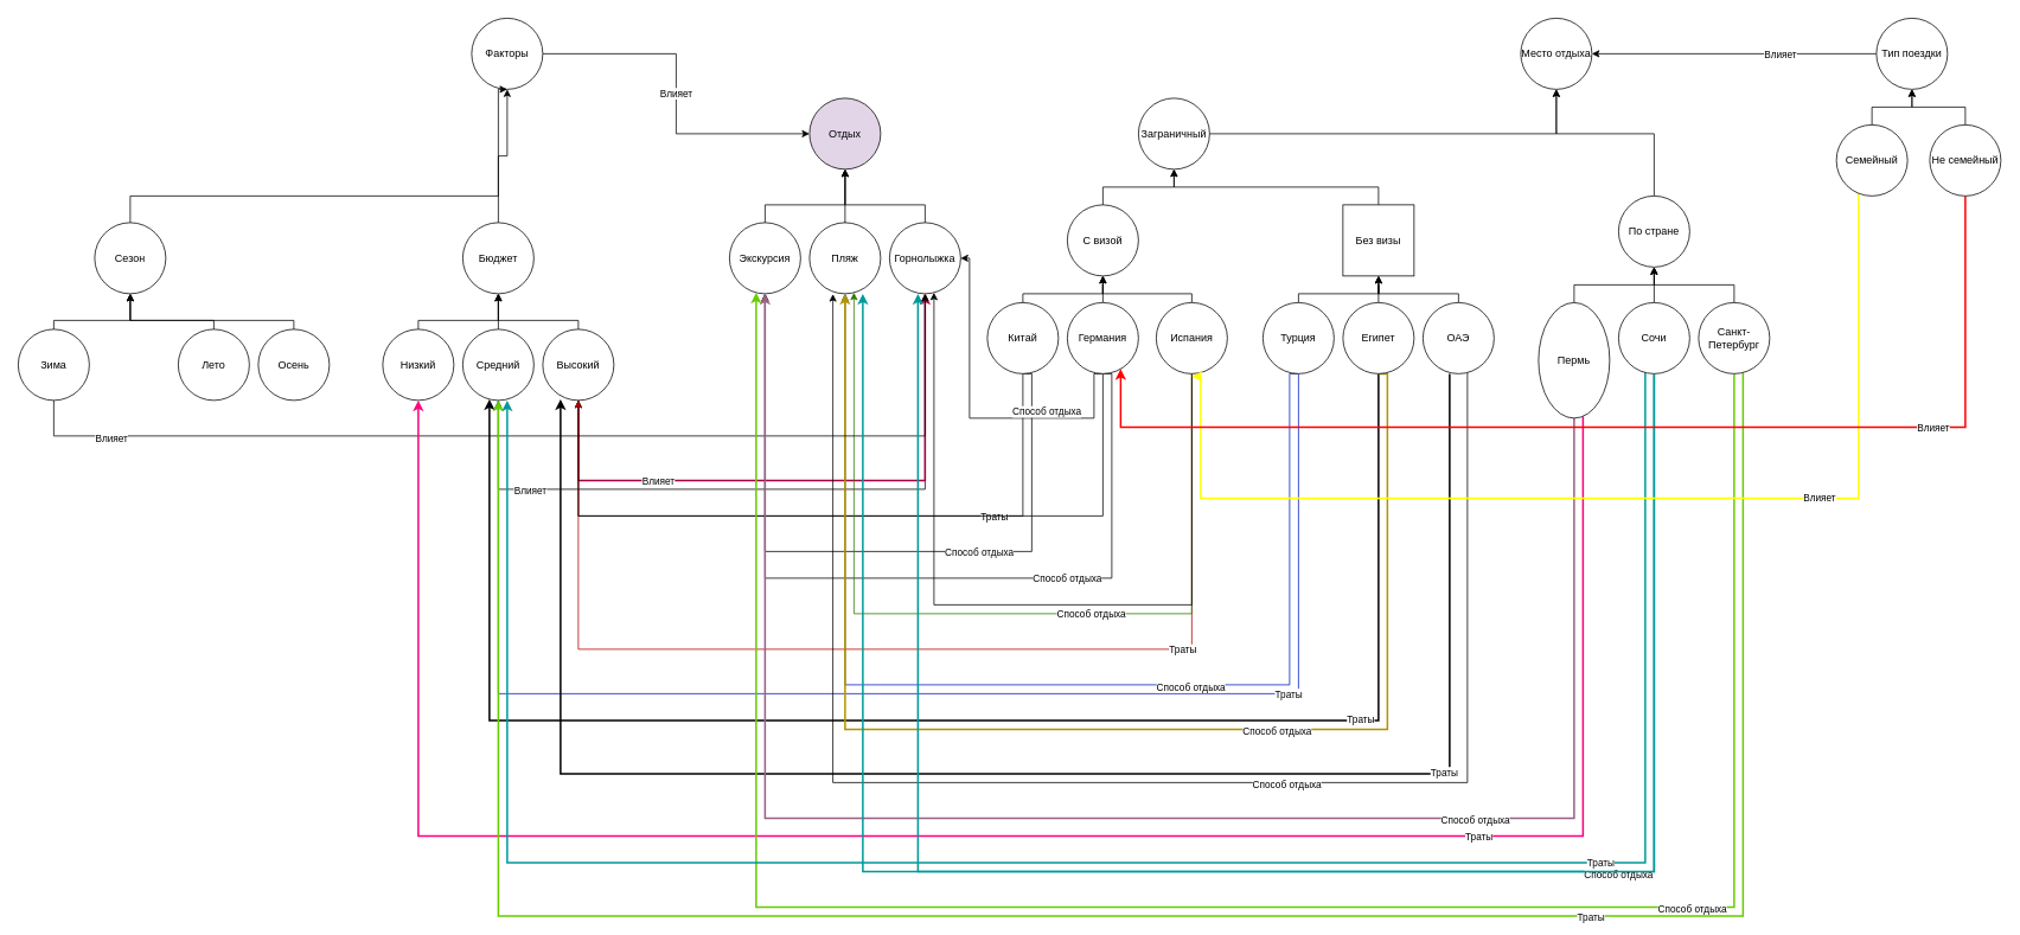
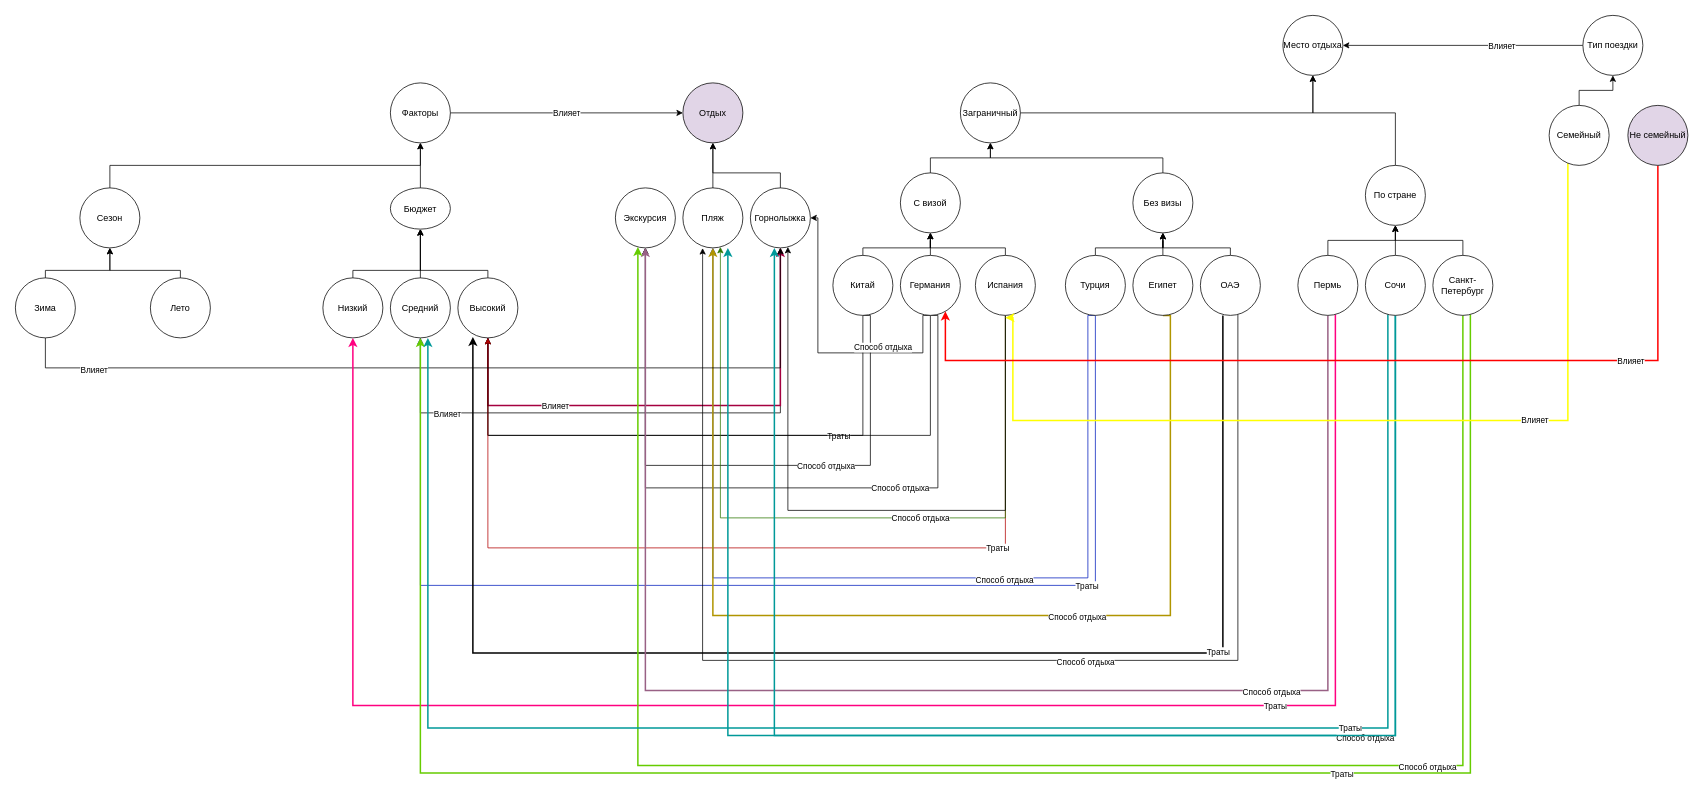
- <mxCell id="3" value="Факторы" style="ellipse;whiteSpace=wrap;html=1;aspect=fixed;" vertex="1" parent="1"><mxGeometry x="530" y="20" width="80" height="80" as="geometry" /></mxCell>
+ <mxCell id="3" value="Факторы" style="ellipse;whiteSpace=wrap;html=1;aspect=fixed;" vertex="1" parent="1"><mxGeometry x="520" y="110" width="80" height="80" as="geometry" /></mxCell>
- <mxCell id="106" style="edgeStyle=orthogonalEdgeStyle;rounded=0;orthogonalLoop=1;jettySize=auto;html=1;entryX=0.5;entryY=1;entryDx=0;entryDy=0;strokeWidth=1;" edge="1" parent="1" source="109" target="101"><mxGeometry relative="1" as="geometry" /></mxCell>
- <mxCell id="109" value="Не семейный" style="ellipse;whiteSpace=wrap;html=1;aspect=fixed;" vertex="1" parent="1"><mxGeometry x="2170" y="140" width="80" height="80" as="geometry" /></mxCell>
+ <mxCell id="109" value="Не семейный" style="ellipse;whiteSpace=wrap;html=1;aspect=fixed;fillColor=#e1d5e7;" vertex="1" parent="1"><mxGeometry x="2170" y="140" width="80" height="80" as="geometry" /></mxCell>
- <mxCell id="28" style="edgeStyle=orthogonalEdgeStyle;rounded=0;orthogonalLoop=1;jettySize=auto;html=1;exitX=0.5;exitY=0;exitDx=0;exitDy=0;" edge="1" parent="1" source="33" target="4"><mxGeometry relative="1" as="geometry"><Array as="points"><mxPoint x="860" y="230" /><mxPoint x="950" y="230" /></Array></mxGeometry></mxCell>
- <mxCell id="60" value="Без визы" style="whiteSpace=wrap;html=1;aspect=fixed;rounded=0;" vertex="1" parent="1"><mxGeometry x="1510" y="230" width="80" height="80" as="geometry" /></mxCell>
+ <mxCell id="60" value="Без визы" style="ellipse;whiteSpace=wrap;html=1;aspect=fixed;" vertex="1" parent="1"><mxGeometry x="1510" y="230" width="80" height="80" as="geometry" /></mxCell>
- <mxCell id="6" value="Бюджет" style="ellipse;whiteSpace=wrap;html=1;aspect=fixed;" vertex="1" parent="1"><mxGeometry x="520" y="250" width="80" height="80" as="geometry" /></mxCell>
+ <mxCell id="6" value="Бюджет" style="ellipse;whiteSpace=wrap;html=1;aspect=fixed;" vertex="1" parent="1"><mxGeometry x="520" y="250" width="80" height="55" as="geometry" /></mxCell>
- <mxCell id="55" style="edgeStyle=orthogonalEdgeStyle;rounded=0;orthogonalLoop=1;jettySize=auto;html=1;entryX=0.5;entryY=1;entryDx=0;entryDy=0;" edge="1" parent="1" source="56" target="48"><mxGeometry relative="1" as="geometry"><Array as="points"><mxPoint x="330" y="360" /><mxPoint x="146" y="360" /></Array></mxGeometry></mxCell>
- <mxCell id="84" value="Пермь" style="ellipse;whiteSpace=wrap;html=1;aspect=fixed;" vertex="1" parent="1"><mxGeometry x="1730" y="340" width="80" height="130" as="geometry" /></mxCell>
+ <mxCell id="84" value="Пермь" style="ellipse;whiteSpace=wrap;html=1;aspect=fixed;" vertex="1" parent="1"><mxGeometry x="1730" y="340" width="80" height="80" as="geometry" /></mxCell>
- <mxCell id="56" value="Осень" style="ellipse;whiteSpace=wrap;html=1;aspect=fixed;" vertex="1" parent="1"><mxGeometry x="290" y="370" width="80" height="80" as="geometry" /></mxCell>
- <mxCell id="14" style="edgeStyle=orthogonalEdgeStyle;rounded=0;orthogonalLoop=1;jettySize=auto;html=1;strokeWidth=2;exitX=0.5;exitY=1;exitDx=0;exitDy=0;" edge="1" parent="1" source="74" target="16"><mxGeometry relative="1" as="geometry"><Array as="points"><mxPoint x="1550" y="810" /><mxPoint x="550" y="810" /></Array></mxGeometry></mxCell>
- <mxCell id="15" value="Траты" style="edgeLabel;html=1;align=center;verticalAlign=middle;resizable=0;points=[];" vertex="1" connectable="0" parent="14"><mxGeometry x="-0.531" y="-2" relative="1" as="geometry"><mxPoint as="offset" /></mxGeometry></mxCell>
